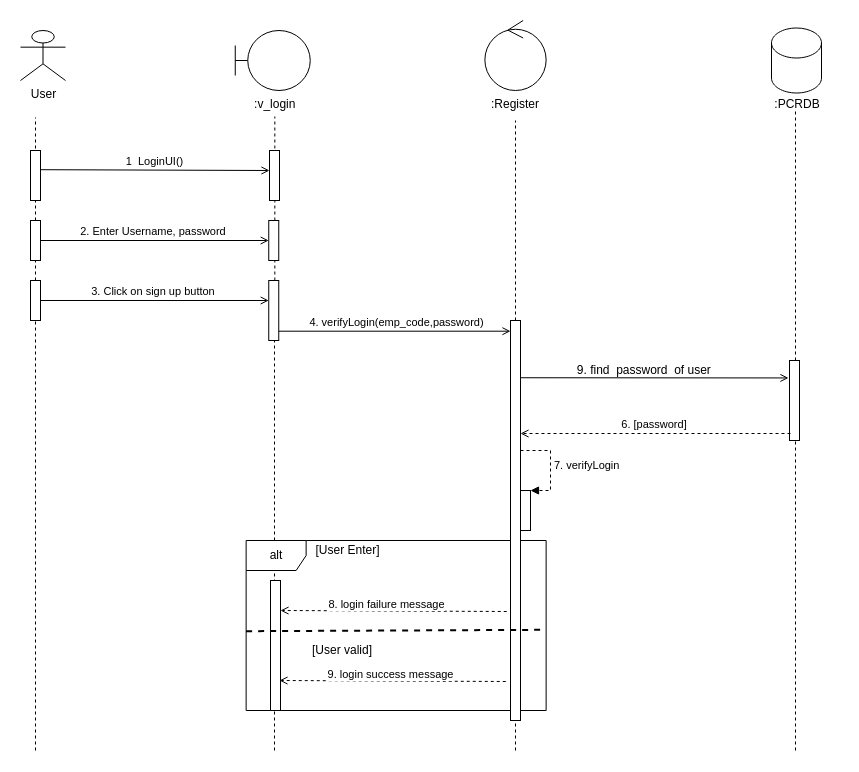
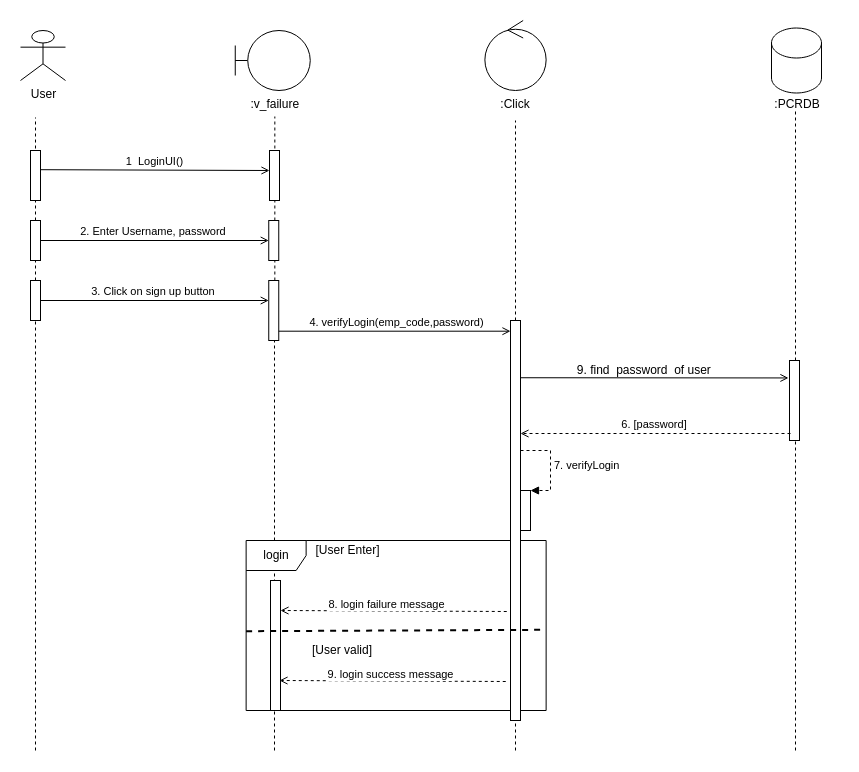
- <mxCell id="5" value=":v_login" style="text;align=center;fontStyle=0;verticalAlign=middle;spacingLeft=3;spacingRight=3;strokeColor=none;rotatable=0;points=[[0,0.5],[1,0.5]];portConstraint=eastwest;" parent="1" vertex="1"><mxGeometry x="234.75" y="90" width="80" height="26" as="geometry" /></mxCell>
+ <mxCell id="5" value=":v_failure" style="text;align=center;fontStyle=0;verticalAlign=middle;spacingLeft=3;spacingRight=3;strokeColor=none;rotatable=0;points=[[0,0.5],[1,0.5]];portConstraint=eastwest;" parent="1" vertex="1"><mxGeometry x="234.75" y="90" width="80" height="26" as="geometry" /></mxCell>
- <mxCell id="11" value=":Register" style="text;align=center;fontStyle=0;verticalAlign=middle;spacingLeft=3;spacingRight=3;strokeColor=none;rotatable=0;points=[[0,0.5],[1,0.5]];portConstraint=eastwest;" parent="1" vertex="1"><mxGeometry x="475" y="90" width="80" height="26" as="geometry" /></mxCell>
+ <mxCell id="11" value=":Click" style="text;align=center;fontStyle=0;verticalAlign=middle;spacingLeft=3;spacingRight=3;strokeColor=none;rotatable=0;points=[[0,0.5],[1,0.5]];portConstraint=eastwest;" parent="1" vertex="1"><mxGeometry x="475" y="90" width="80" height="26" as="geometry" /></mxCell>
- <mxCell id="36" value="alt" style="shape=umlFrame;whiteSpace=wrap;html=1;" parent="1" vertex="1"><mxGeometry x="245.63" y="540" width="300" height="170" as="geometry" /></mxCell>
+ <mxCell id="36" value="login" style="shape=umlFrame;whiteSpace=wrap;html=1;" parent="1" vertex="1"><mxGeometry x="245.63" y="540" width="300" height="170" as="geometry" /></mxCell>
